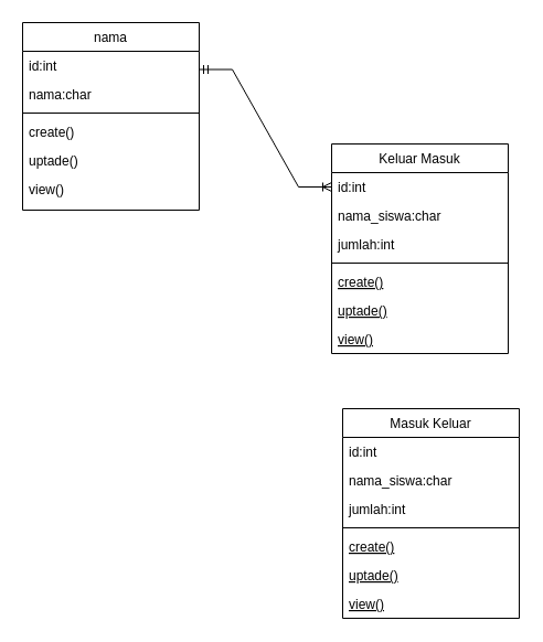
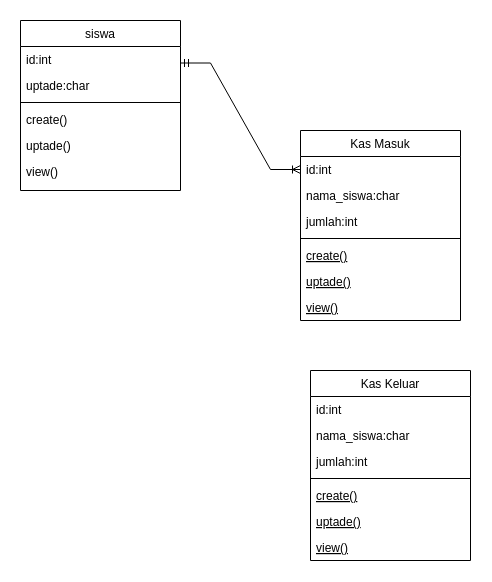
- <mxCell id="2" value="nama" style="swimlane;fontStyle=0;align=center;verticalAlign=top;childLayout=stackLayout;horizontal=1;startSize=26;horizontalStack=0;resizeParent=1;resizeLast=0;collapsible=1;marginBottom=0;rounded=0;shadow=0;strokeWidth=1;" parent="1" vertex="1"><mxGeometry x="20" y="20" width="160" height="170" as="geometry"><mxRectangle x="550" y="140" width="160" height="26" as="alternateBounds" /></mxGeometry></mxCell>
+ <mxCell id="2" value="siswa" style="swimlane;fontStyle=0;align=center;verticalAlign=top;childLayout=stackLayout;horizontal=1;startSize=26;horizontalStack=0;resizeParent=1;resizeLast=0;collapsible=1;marginBottom=0;rounded=0;shadow=0;strokeWidth=1;" parent="1" vertex="1"><mxGeometry x="20" y="20" width="160" height="170" as="geometry"><mxRectangle x="550" y="140" width="160" height="26" as="alternateBounds" /></mxGeometry></mxCell>
- <mxCell id="4" value="nama:char" style="text;align=left;verticalAlign=top;spacingLeft=4;spacingRight=4;overflow=hidden;rotatable=0;points=[[0,0.5],[1,0.5]];portConstraint=eastwest;rounded=0;shadow=0;html=0;" parent="2" vertex="1"><mxGeometry y="52" width="160" height="26" as="geometry" /></mxCell>
+ <mxCell id="4" value="uptade:char" style="text;align=left;verticalAlign=top;spacingLeft=4;spacingRight=4;overflow=hidden;rotatable=0;points=[[0,0.5],[1,0.5]];portConstraint=eastwest;rounded=0;shadow=0;html=0;" parent="2" vertex="1"><mxGeometry y="52" width="160" height="26" as="geometry" /></mxCell>
- <mxCell id="9" value="Keluar Masuk" style="swimlane;fontStyle=0;align=center;verticalAlign=top;childLayout=stackLayout;horizontal=1;startSize=26;horizontalStack=0;resizeParent=1;resizeLast=0;collapsible=1;marginBottom=0;rounded=0;shadow=0;strokeWidth=1;" vertex="1" parent="1"><mxGeometry x="300" y="130" width="160" height="190" as="geometry"><mxRectangle x="130" y="380" width="160" height="26" as="alternateBounds" /></mxGeometry></mxCell>
+ <mxCell id="9" value="Kas Masuk" style="swimlane;fontStyle=0;align=center;verticalAlign=top;childLayout=stackLayout;horizontal=1;startSize=26;horizontalStack=0;resizeParent=1;resizeLast=0;collapsible=1;marginBottom=0;rounded=0;shadow=0;strokeWidth=1;" vertex="1" parent="1"><mxGeometry x="300" y="130" width="160" height="190" as="geometry"><mxRectangle x="130" y="380" width="160" height="26" as="alternateBounds" /></mxGeometry></mxCell>
- <mxCell id="17" value="Masuk Keluar" style="swimlane;fontStyle=0;align=center;verticalAlign=top;childLayout=stackLayout;horizontal=1;startSize=26;horizontalStack=0;resizeParent=1;resizeLast=0;collapsible=1;marginBottom=0;rounded=0;shadow=0;strokeWidth=1;" vertex="1" parent="1"><mxGeometry x="310" y="370" width="160" height="190" as="geometry"><mxRectangle x="130" y="380" width="160" height="26" as="alternateBounds" /></mxGeometry></mxCell>
+ <mxCell id="17" value="Kas Keluar" style="swimlane;fontStyle=0;align=center;verticalAlign=top;childLayout=stackLayout;horizontal=1;startSize=26;horizontalStack=0;resizeParent=1;resizeLast=0;collapsible=1;marginBottom=0;rounded=0;shadow=0;strokeWidth=1;" vertex="1" parent="1"><mxGeometry x="310" y="370" width="160" height="190" as="geometry"><mxRectangle x="130" y="380" width="160" height="26" as="alternateBounds" /></mxGeometry></mxCell>
